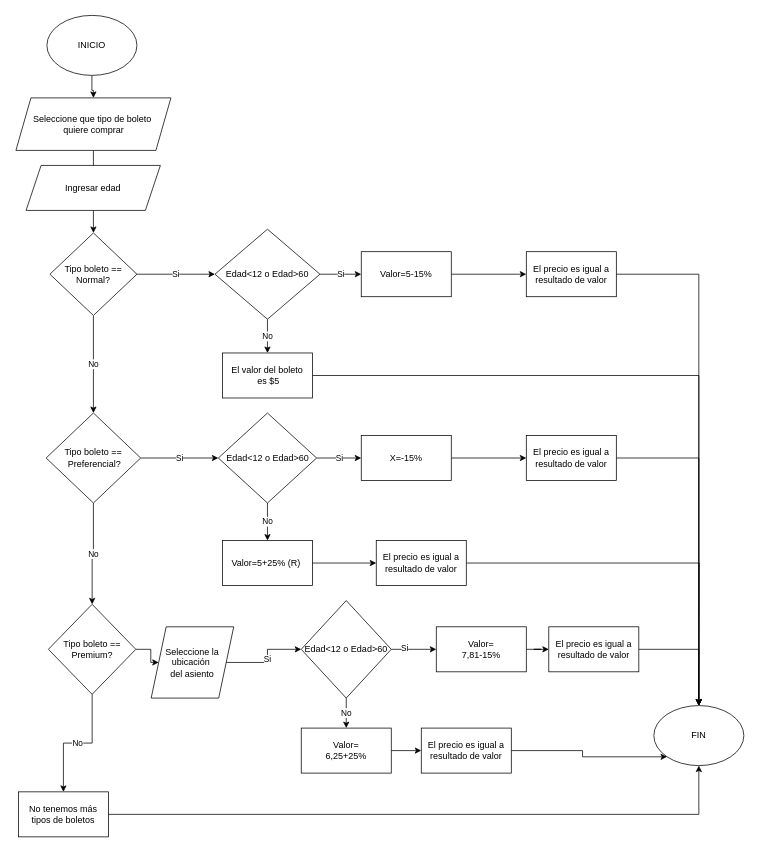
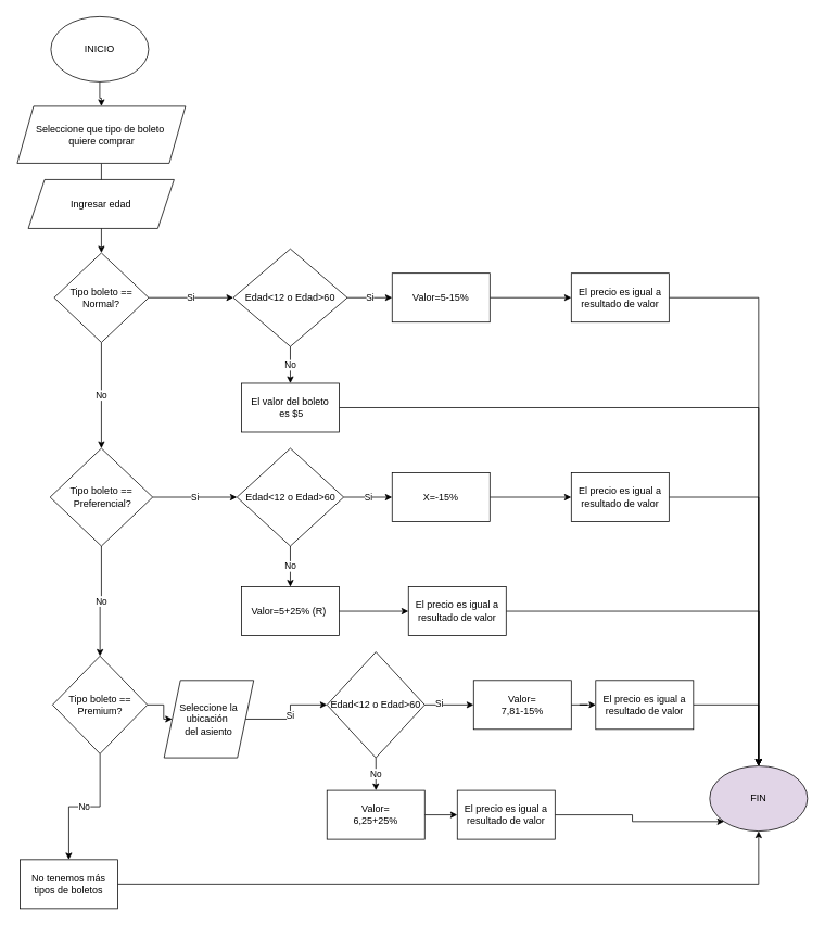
- <mxCell id="30" value="FIN" style="ellipse;whiteSpace=wrap;html=1;" vertex="1" parent="1"><mxGeometry x="871" y="940" width="120" height="80" as="geometry" /></mxCell>
+ <mxCell id="30" value="FIN" style="ellipse;whiteSpace=wrap;html=1;fillColor=#e1d5e7;" vertex="1" parent="1"><mxGeometry x="871" y="940" width="120" height="80" as="geometry" /></mxCell>
